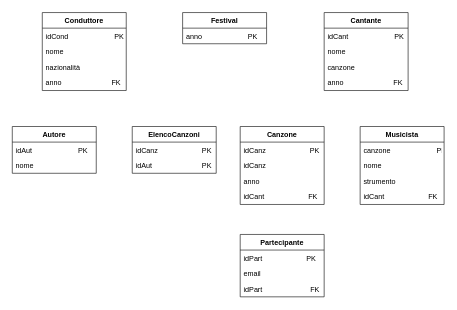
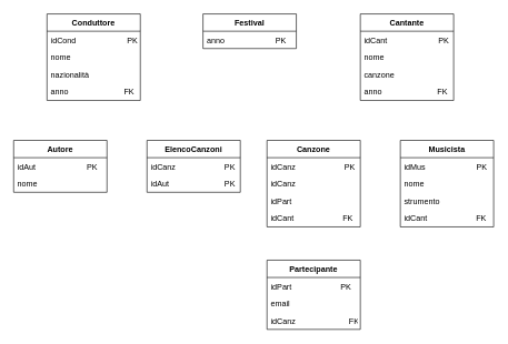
- <mxCell id="15" value="canzone                       PK" style="text;strokeColor=none;fillColor=none;align=left;verticalAlign=top;spacingLeft=4;spacingRight=4;overflow=hidden;rotatable=0;points=[[0,0.5],[1,0.5]];portConstraint=eastwest;" parent="14" vertex="1"><mxGeometry y="26" width="140" height="26" as="geometry" /></mxCell>
+ <mxCell id="15" value="idMus                       PK" style="text;strokeColor=none;fillColor=none;align=left;verticalAlign=top;spacingLeft=4;spacingRight=4;overflow=hidden;rotatable=0;points=[[0,0.5],[1,0.5]];portConstraint=eastwest;" parent="14" vertex="1"><mxGeometry y="26" width="140" height="26" as="geometry" /></mxCell>
- <mxCell id="22" value="anno" style="text;strokeColor=none;fillColor=none;align=left;verticalAlign=top;spacingLeft=4;spacingRight=4;overflow=hidden;rotatable=0;points=[[0,0.5],[1,0.5]];portConstraint=eastwest;" parent="19" vertex="1"><mxGeometry y="78" width="140" height="26" as="geometry" /></mxCell>
+ <mxCell id="22" value="idPart" style="text;strokeColor=none;fillColor=none;align=left;verticalAlign=top;spacingLeft=4;spacingRight=4;overflow=hidden;rotatable=0;points=[[0,0.5],[1,0.5]];portConstraint=eastwest;" parent="19" vertex="1"><mxGeometry y="78" width="140" height="26" as="geometry" /></mxCell>
- <mxCell id="33" value="idPart                        FK" style="text;strokeColor=none;fillColor=none;align=left;verticalAlign=top;spacingLeft=4;spacingRight=4;overflow=hidden;rotatable=0;points=[[0,0.5],[1,0.5]];portConstraint=eastwest;" parent="30" vertex="1"><mxGeometry y="78" width="140" height="26" as="geometry" /></mxCell>
+ <mxCell id="33" value="idCanz                        FK" style="text;strokeColor=none;fillColor=none;align=left;verticalAlign=top;spacingLeft=4;spacingRight=4;overflow=hidden;rotatable=0;points=[[0,0.5],[1,0.5]];portConstraint=eastwest;" parent="30" vertex="1"><mxGeometry y="78" width="140" height="26" as="geometry" /></mxCell>
